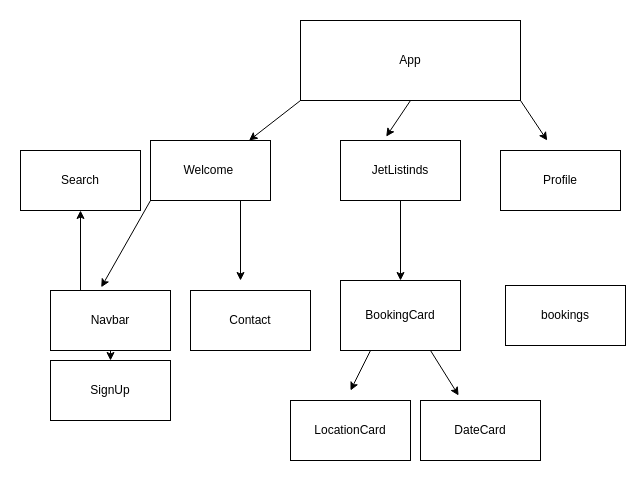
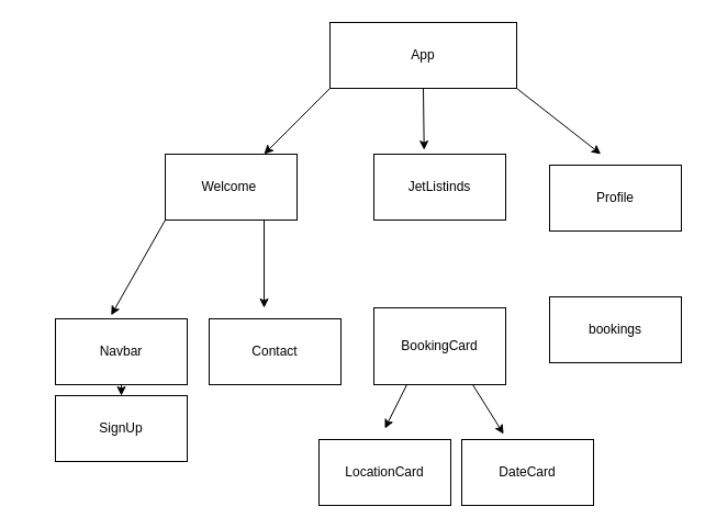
- <mxCell id="5" value="App" style="whiteSpace=wrap;html=1;" vertex="1" parent="1"><mxGeometry x="300" y="20" width="220" height="80" as="geometry" /></mxCell>
+ <mxCell id="5" value="App" style="whiteSpace=wrap;html=1;" vertex="1" parent="1"><mxGeometry x="300" y="20" width="170" height="60" as="geometry" /></mxCell>
- <mxCell id="14" value="Search" style="whiteSpace=wrap;html=1;" vertex="1" parent="1"><mxGeometry x="20" y="150" width="120" height="60" as="geometry" /></mxCell>
- <mxCell id="15" value="" style="edgeStyle=none;html=1;" edge="1" parent="1" source="16" target="19"><mxGeometry relative="1" as="geometry" /></mxCell>
- <mxCell id="10" style="edgeStyle=none;html=1;exitX=0.25;exitY=0;exitDx=0;exitDy=0;" edge="1" parent="1" source="11" target="14"><mxGeometry relative="1" as="geometry" /></mxCell>
- <mxCell id="21" value="bookings" style="whiteSpace=wrap;html=1;" vertex="1" parent="1"><mxGeometry x="505" y="285" width="120" height="60" as="geometry" /></mxCell>
+ <mxCell id="21" value="bookings" style="whiteSpace=wrap;html=1;" vertex="1" parent="1"><mxGeometry x="500" y="270" width="120" height="60" as="geometry" /></mxCell>
